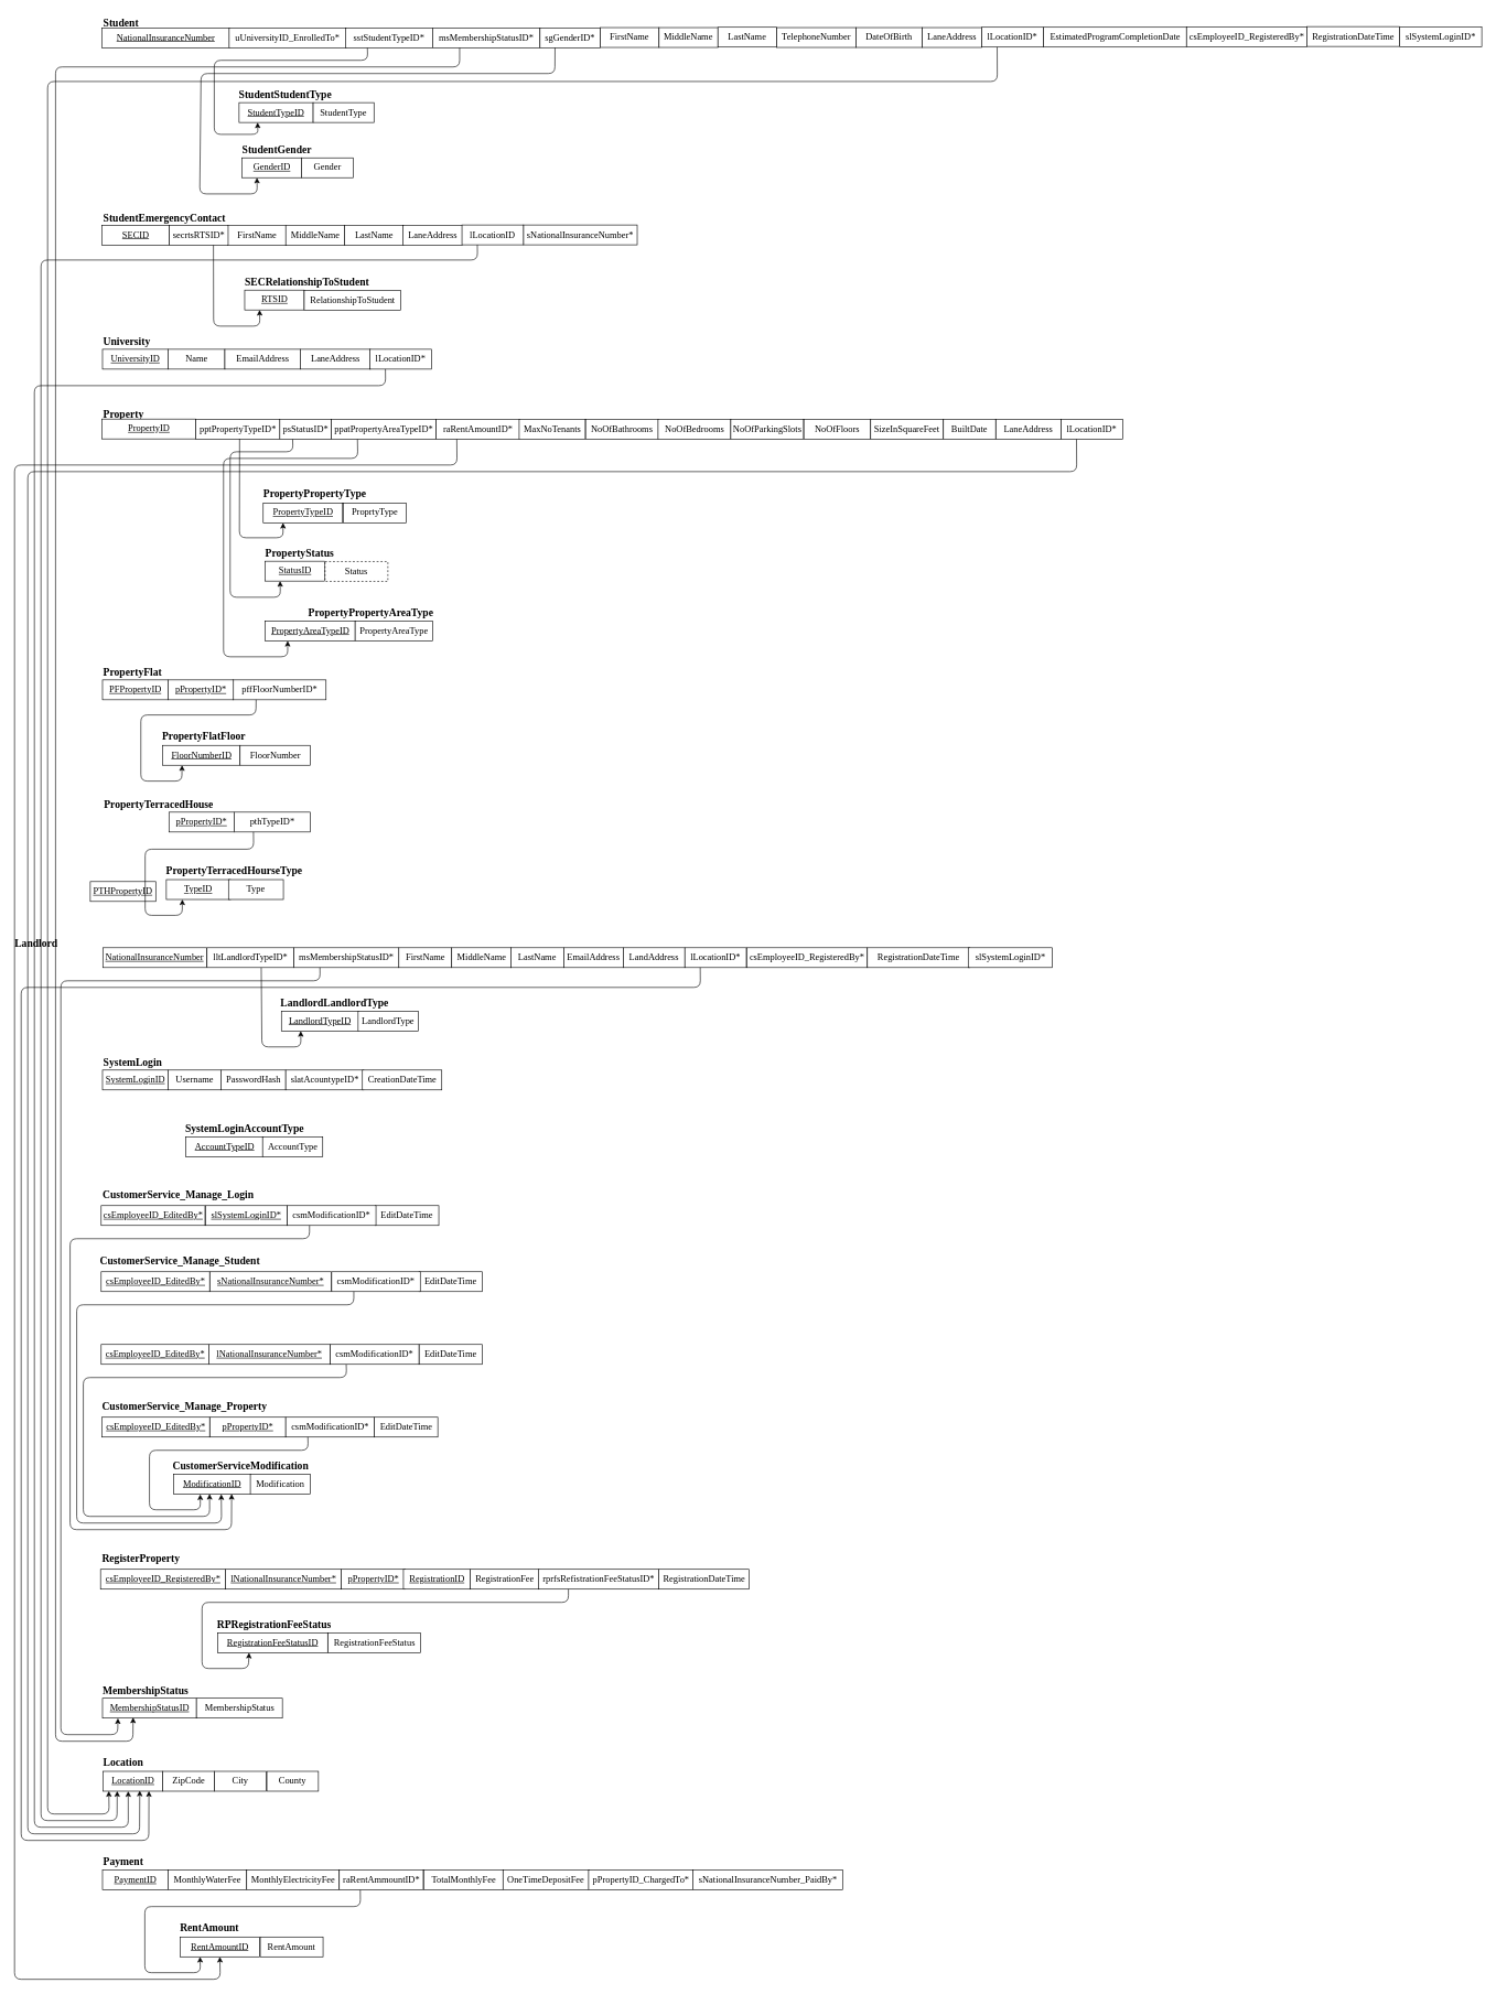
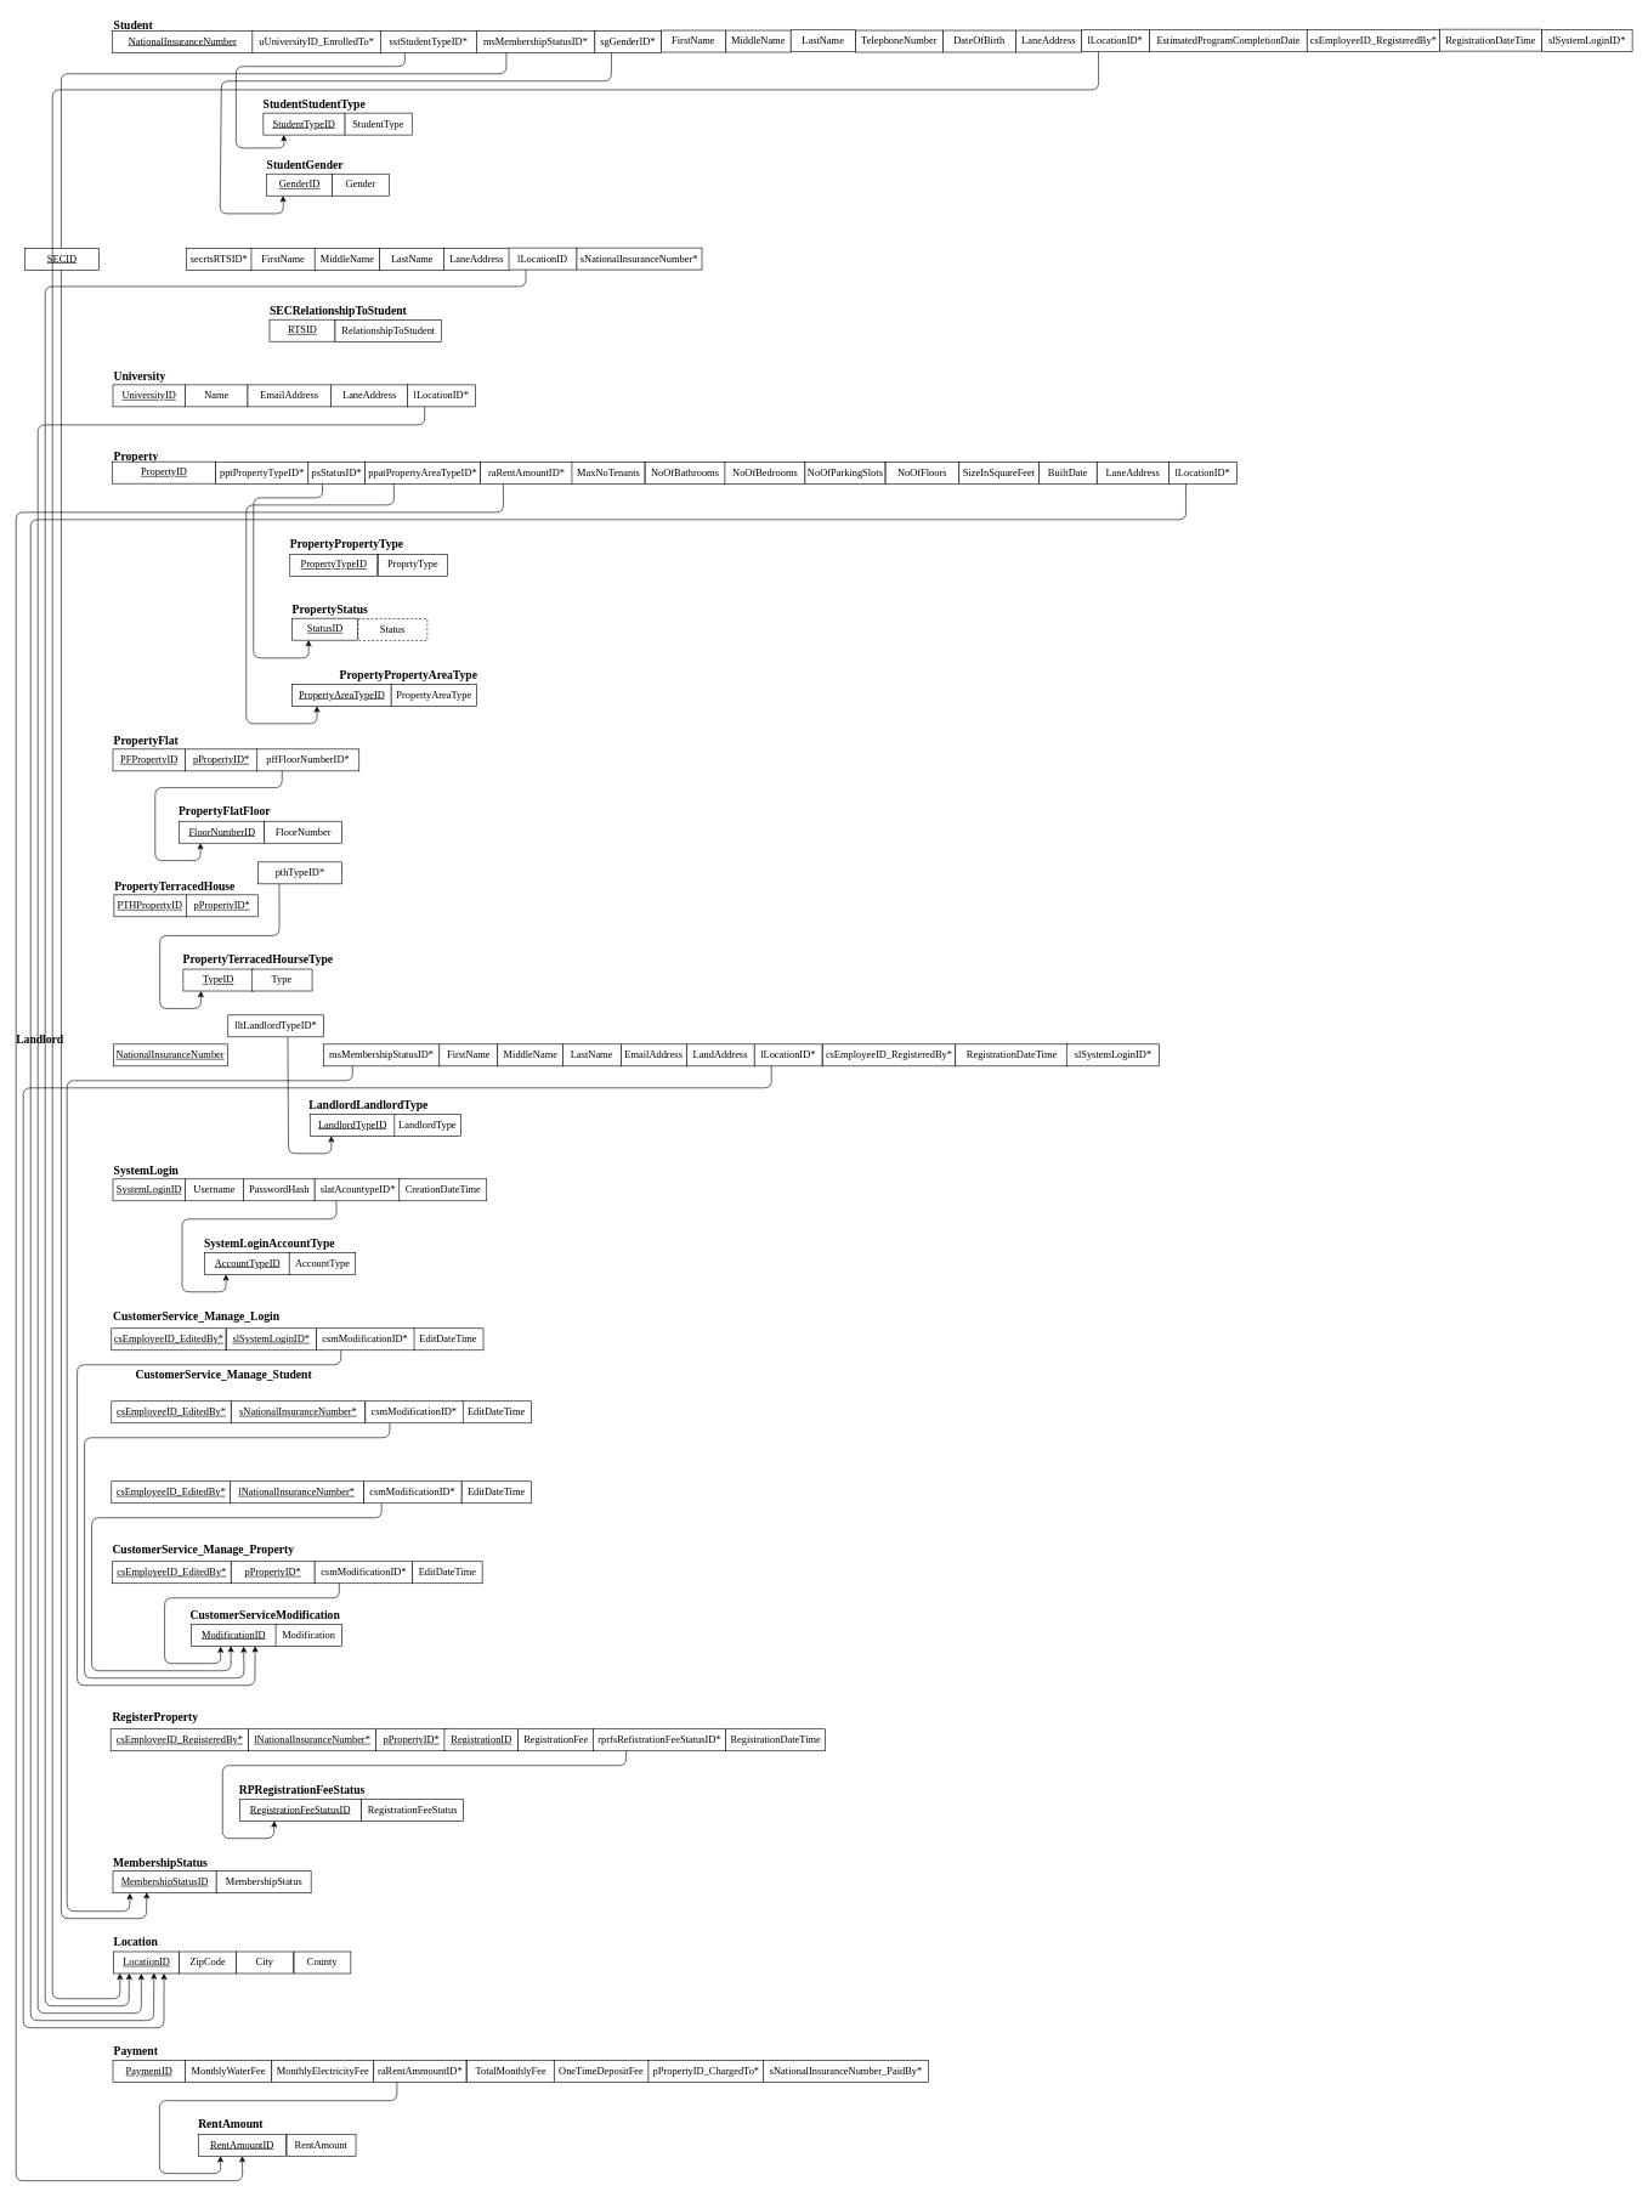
- <mxCell id="35" value="&lt;font style=&quot;font-size: 16px&quot; face=&quot;Times New Roman&quot;&gt;StudentEmergencyContact&lt;/font&gt;" style="text;html=1;resizable=0;points=[];autosize=1;align=left;verticalAlign=top;spacingTop=-4;fontSize=16;fontStyle=1" parent="1" vertex="1"><mxGeometry x="153.5" y="315.5" width="190" height="20" as="geometry" /></mxCell>
- <mxCell id="36" value="&lt;u&gt;SECID&lt;/u&gt;" style="rounded=0;whiteSpace=wrap;html=1;fontSize=14;fontFamily=Times New Roman;" parent="1" vertex="1"><mxGeometry x="153.5" y="340" width="102" height="30" as="geometry" /></mxCell>
+ <mxCell id="36" value="&lt;u&gt;SECID&lt;/u&gt;" style="rounded=0;whiteSpace=wrap;html=1;fontSize=14;fontFamily=Times New Roman;" parent="1" vertex="1"><mxGeometry x="33.5" y="340" width="102" height="30" as="geometry" /></mxCell>
- <mxCell id="159" value="" style="endArrow=classic;html=1;entryX=0.25;entryY=1;entryDx=0;entryDy=0;exitX=0.75;exitY=1;exitDx=0;exitDy=0;" parent="1" source="158" target="43" edge="1"><mxGeometry width="50" height="50" relative="1" as="geometry"><mxPoint x="279" y="493.5" as="sourcePoint" /><mxPoint x="329" y="443.5" as="targetPoint" /><Array as="points"><mxPoint x="322.5" y="492.5" /><mxPoint x="392.5" y="492.5" /></Array></mxGeometry></mxCell>
- <mxCell id="70" value="" style="endArrow=classic;html=1;entryX=0.25;entryY=1;entryDx=0;entryDy=0;exitX=0.522;exitY=0.981;exitDx=0;exitDy=0;exitPerimeter=0;" parent="1" source="62" target="65" edge="1"><mxGeometry width="50" height="50" relative="1" as="geometry"><mxPoint x="354.5" y="730.5" as="sourcePoint" /><mxPoint x="327.5" y="815.5" as="targetPoint" /><Array as="points"><mxPoint x="361.5" y="812.5" /><mxPoint x="427.5" y="812.5" /></Array></mxGeometry></mxCell>
- <mxCell id="78" value="pthTypeID*" style="rounded=0;whiteSpace=wrap;html=1;fontSize=14;fontFamily=Times New Roman;" parent="1" vertex="1"><mxGeometry x="354" y="1227.5" width="115" height="30" as="geometry" /></mxCell>
+ <mxCell id="78" value="pthTypeID*" style="rounded=0;whiteSpace=wrap;html=1;fontSize=14;fontFamily=Times New Roman;" parent="1" vertex="1"><mxGeometry x="354" y="1182.5" width="115" height="30" as="geometry" /></mxCell>
- <mxCell id="76" value="&lt;u&gt;PTHPropertyID&lt;/u&gt;" style="rounded=0;whiteSpace=wrap;html=1;fontSize=14;fontFamily=Times New Roman;" parent="1" vertex="1"><mxGeometry x="136" y="1332.5" width="99" height="30" as="geometry" /></mxCell>
+ <mxCell id="76" value="&lt;u&gt;PTHPropertyID&lt;/u&gt;" style="rounded=0;whiteSpace=wrap;html=1;fontSize=14;fontFamily=Times New Roman;" parent="1" vertex="1"><mxGeometry x="156" y="1227.5" width="99" height="30" as="geometry" /></mxCell>
- <mxCell id="103" value="lltLandlordTypeID*" style="rounded=0;whiteSpace=wrap;html=1;fontSize=14;fontFamily=Times New Roman;" parent="1" vertex="1"><mxGeometry x="312.5" y="1432.5" width="131" height="30" as="geometry" /></mxCell>
+ <mxCell id="103" value="lltLandlordTypeID*" style="rounded=0;whiteSpace=wrap;html=1;fontSize=14;fontFamily=Times New Roman;" parent="1" vertex="1"><mxGeometry x="312.5" y="1392.5" width="131" height="30" as="geometry" /></mxCell>
+ <mxCell id="119" value="" style="endArrow=classic;html=1;entryX=0.25;entryY=1;entryDx=0;entryDy=0;exitX=0.25;exitY=1;exitDx=0;exitDy=0;" parent="1" source="114" target="117" edge="1"><mxGeometry width="50" height="50" relative="1" as="geometry"><mxPoint x="139.5" y="1652.5" as="sourcePoint" /><mxPoint x="189.5" y="1602.5" as="targetPoint" /><Array as="points"><mxPoint x="461.5" y="1672.5" /><mxPoint x="249.5" y="1672.5" /><mxPoint x="249.5" y="1772.5" /><mxPoint x="309.5" y="1772.5" /></Array></mxGeometry></mxCell>
- <mxCell id="120" value="&lt;font face=&quot;Times New Roman&quot;&gt;CustomerService_Manage_Student&lt;/font&gt;" style="text;html=1;resizable=0;points=[];autosize=1;align=left;verticalAlign=top;spacingTop=-4;fontSize=16;fontStyle=1" parent="1" vertex="1"><mxGeometry x="149" y="1892.5" width="240" height="20" as="geometry" /></mxCell>
+ <mxCell id="120" value="&lt;font face=&quot;Times New Roman&quot;&gt;CustomerService_Manage_Student&lt;/font&gt;" style="text;html=1;resizable=0;points=[];autosize=1;align=left;verticalAlign=top;spacingTop=-4;fontSize=16;fontStyle=1" parent="1" vertex="1"><mxGeometry x="184" y="1872.5" width="240" height="20" as="geometry" /></mxCell>
